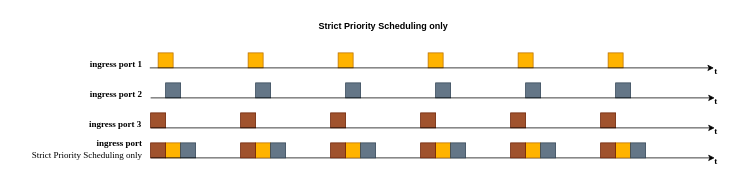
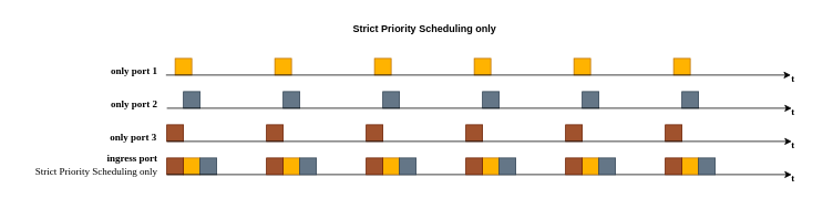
- <mxCell id="27" value="&lt;b&gt;&lt;font face=&quot;Times New Roman&quot;&gt;&lt;font&gt;ingress port 1&lt;/font&gt;&lt;/font&gt;&lt;/b&gt;" style="text;html=1;align=right;verticalAlign=middle;resizable=0;points=[];autosize=1;strokeColor=none;fillColor=none;fontColor=#000000;" parent="1" vertex="1"><mxGeometry x="100" y="70" width="90" height="30" as="geometry" /></mxCell>
+ <mxCell id="27" value="&lt;b&gt;&lt;font face=&quot;Times New Roman&quot;&gt;&lt;font&gt;only port 1&lt;/font&gt;&lt;/font&gt;&lt;/b&gt;" style="text;html=1;align=right;verticalAlign=middle;resizable=0;points=[];autosize=1;strokeColor=none;fillColor=none;fontColor=#000000;" parent="1" vertex="1"><mxGeometry x="100" y="70" width="90" height="30" as="geometry" /></mxCell>
- <mxCell id="28" value="&lt;b&gt;&lt;font face=&quot;Times New Roman&quot;&gt;&lt;font&gt;ingress port 2&lt;/font&gt;&lt;/font&gt;&lt;/b&gt;" style="text;html=1;align=right;verticalAlign=middle;resizable=0;points=[];autosize=1;strokeColor=none;fillColor=none;fontColor=#000000;" parent="1" vertex="1"><mxGeometry x="100" y="110" width="90" height="30" as="geometry" /></mxCell>
+ <mxCell id="28" value="&lt;b&gt;&lt;font face=&quot;Times New Roman&quot;&gt;&lt;font&gt;only port 2&lt;/font&gt;&lt;/font&gt;&lt;/b&gt;" style="text;html=1;align=right;verticalAlign=middle;resizable=0;points=[];autosize=1;strokeColor=none;fillColor=none;fontColor=#000000;" parent="1" vertex="1"><mxGeometry x="100" y="110" width="90" height="30" as="geometry" /></mxCell>
- <mxCell id="29" value="&lt;b&gt;&lt;font face=&quot;Times New Roman&quot;&gt;&lt;font&gt;ingress port 3&lt;/font&gt;&lt;/font&gt;&lt;/b&gt;" style="text;html=1;align=right;verticalAlign=middle;resizable=0;points=[];autosize=1;strokeColor=none;fillColor=none;fontColor=#000000;" parent="1" vertex="1"><mxGeometry x="99" y="150" width="90" height="30" as="geometry" /></mxCell>
+ <mxCell id="29" value="&lt;b&gt;&lt;font face=&quot;Times New Roman&quot;&gt;&lt;font&gt;only port 3&lt;/font&gt;&lt;/font&gt;&lt;/b&gt;" style="text;html=1;align=right;verticalAlign=middle;resizable=0;points=[];autosize=1;strokeColor=none;fillColor=none;fontColor=#000000;" parent="1" vertex="1"><mxGeometry x="99" y="150" width="90" height="30" as="geometry" /></mxCell>
